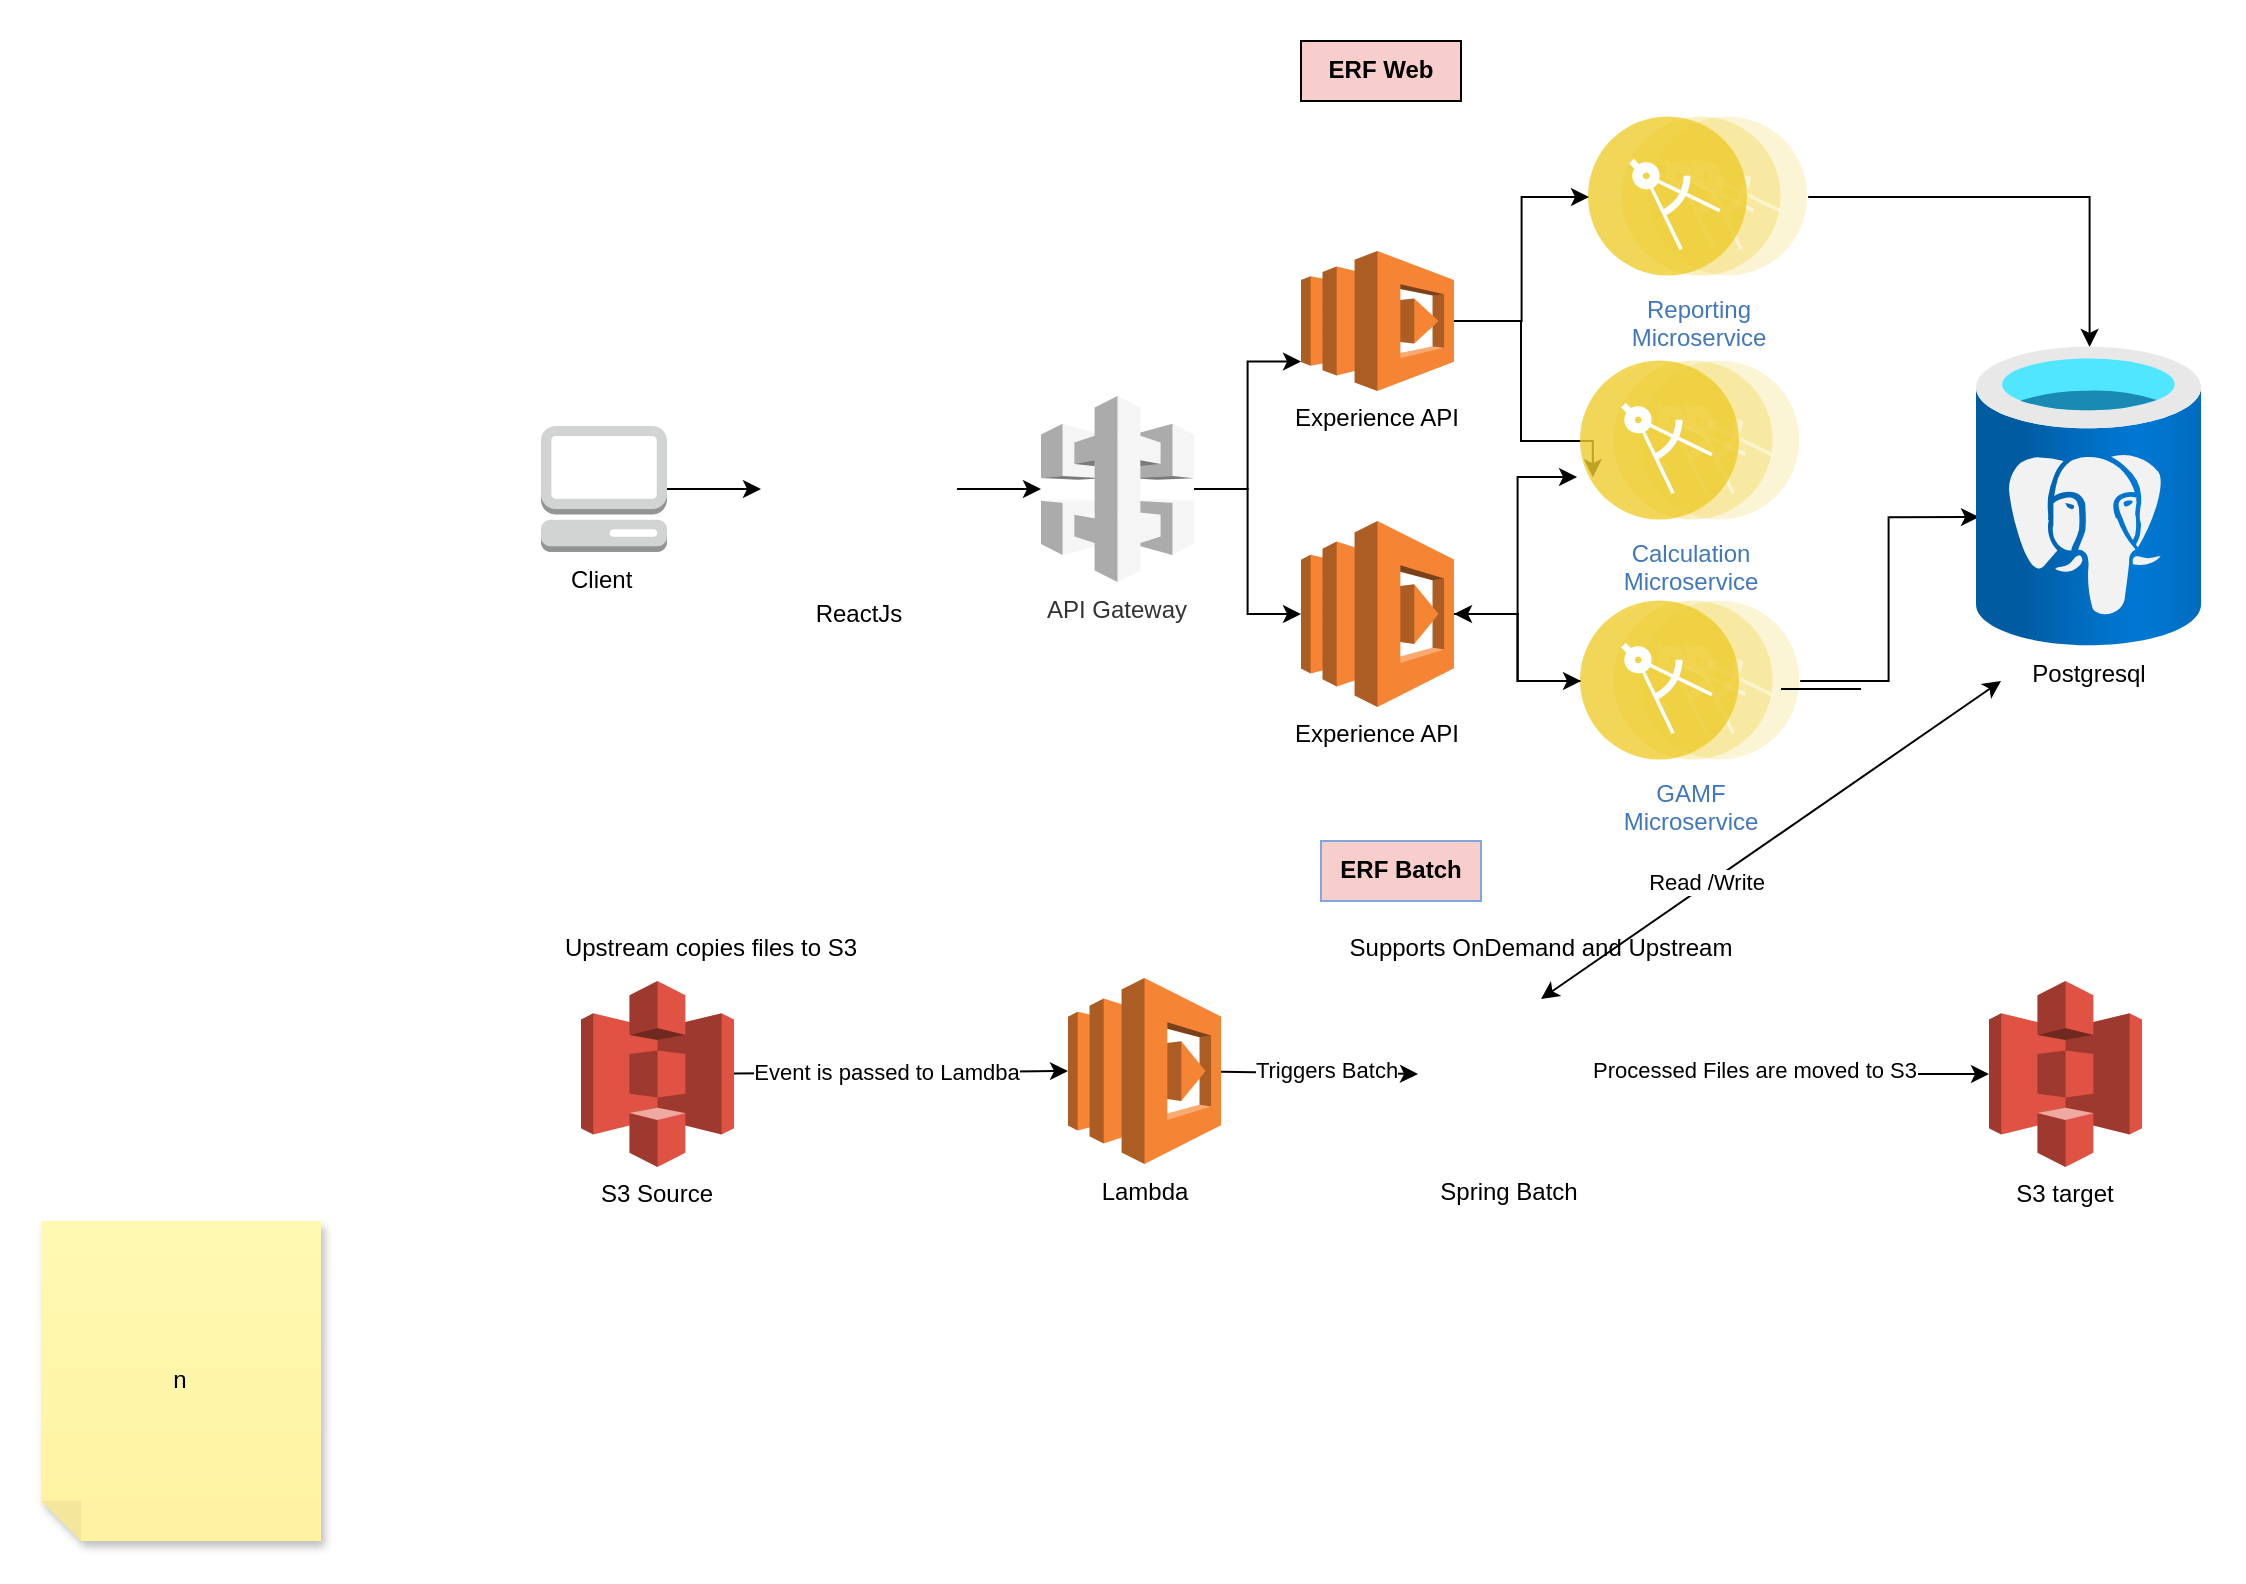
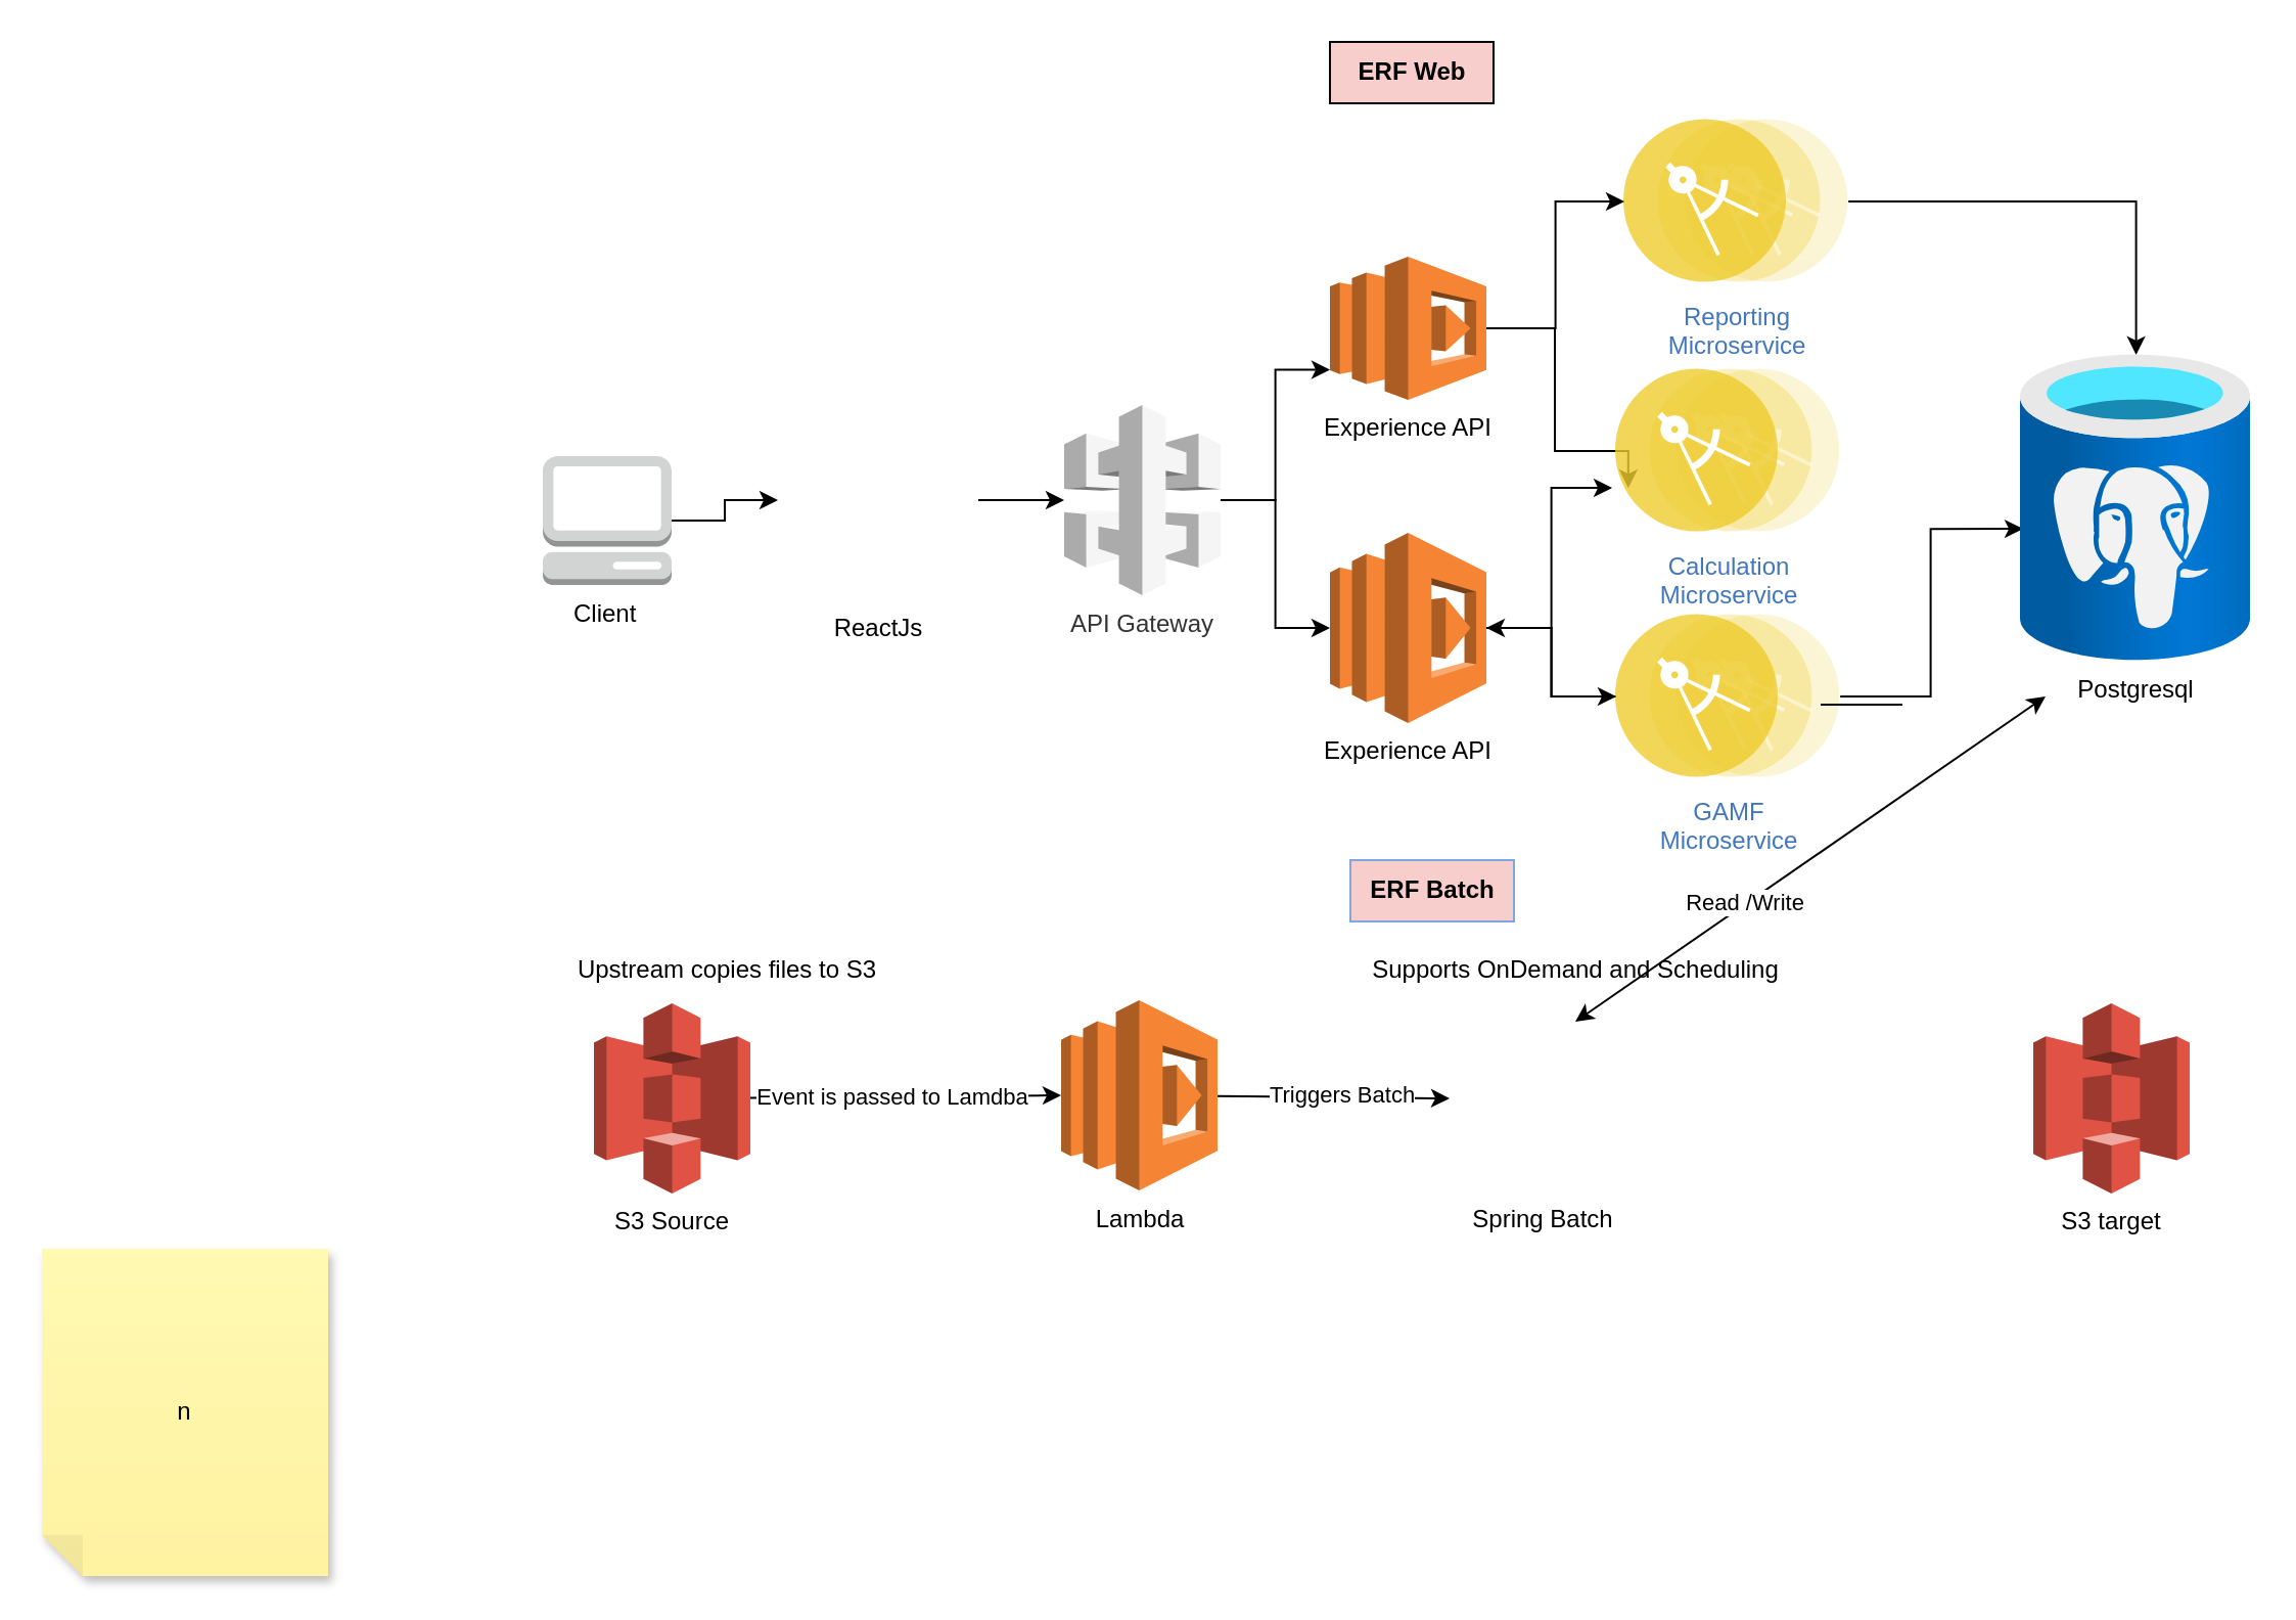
- <mxCell id="10" value="Client&amp;nbsp;&lt;br&gt;" style="outlineConnect=0;dashed=0;verticalLabelPosition=bottom;verticalAlign=top;align=center;html=1;shape=mxgraph.aws3.management_console;fillColor=#D2D3D3;gradientColor=none;" parent="1" vertex="1"><mxGeometry x="270" y="212.5" width="63" height="63" as="geometry" /></mxCell>
+ <mxCell id="10" value="Client&amp;nbsp;&lt;br&gt;" style="outlineConnect=0;dashed=0;verticalLabelPosition=bottom;verticalAlign=top;align=center;html=1;shape=mxgraph.aws3.management_console;fillColor=#D2D3D3;gradientColor=none;" parent="1" vertex="1"><mxGeometry x="265" y="222.5" width="63" height="63" as="geometry" /></mxCell>
- <mxCell id="38" value="Supports OnDemand and Upstream" style="text;html=1;align=center;verticalAlign=middle;resizable=0;points=[];autosize=1;strokeColor=none;fillColor=none;fontColor=#000000;" vertex="1" parent="1"><mxGeometry x="660" y="458.5" width="220" height="30" as="geometry" /></mxCell>
+ <mxCell id="38" value="Supports OnDemand and Scheduling" style="text;html=1;align=center;verticalAlign=middle;resizable=0;points=[];autosize=1;strokeColor=none;fillColor=none;fontColor=#000000;" vertex="1" parent="1"><mxGeometry x="660" y="458.5" width="220" height="30" as="geometry" /></mxCell>
- <mxCell id="31" value="Lambda" style="outlineConnect=0;dashed=0;verticalLabelPosition=bottom;verticalAlign=top;align=center;html=1;shape=mxgraph.aws3.lambda;fillColor=#F58534;gradientColor=none;" vertex="1" parent="1"><mxGeometry x="533.5" y="488.5" width="76.5" height="93" as="geometry" /></mxCell>
+ <mxCell id="31" value="Lambda" style="outlineConnect=0;dashed=0;verticalLabelPosition=bottom;verticalAlign=top;align=center;html=1;shape=mxgraph.aws3.lambda;fillColor=#F58534;gradientColor=none;" vertex="1" parent="1"><mxGeometry x="518.5" y="488.5" width="76.5" height="93" as="geometry" /></mxCell>
- <mxCell id="26" style="edgeStyle=none;rounded=0;orthogonalLoop=1;jettySize=auto;html=1;" edge="1" parent="1" source="28" target="35"><mxGeometry relative="1" as="geometry" /></mxCell>
- <mxCell id="27" value="Processed Files are moved to S3" style="edgeLabel;html=1;align=center;verticalAlign=middle;resizable=0;points=[];fontColor=#000000;" vertex="1" connectable="0" parent="26"><mxGeometry x="-0.2" y="2" relative="1" as="geometry"><mxPoint as="offset" /></mxGeometry></mxCell>
